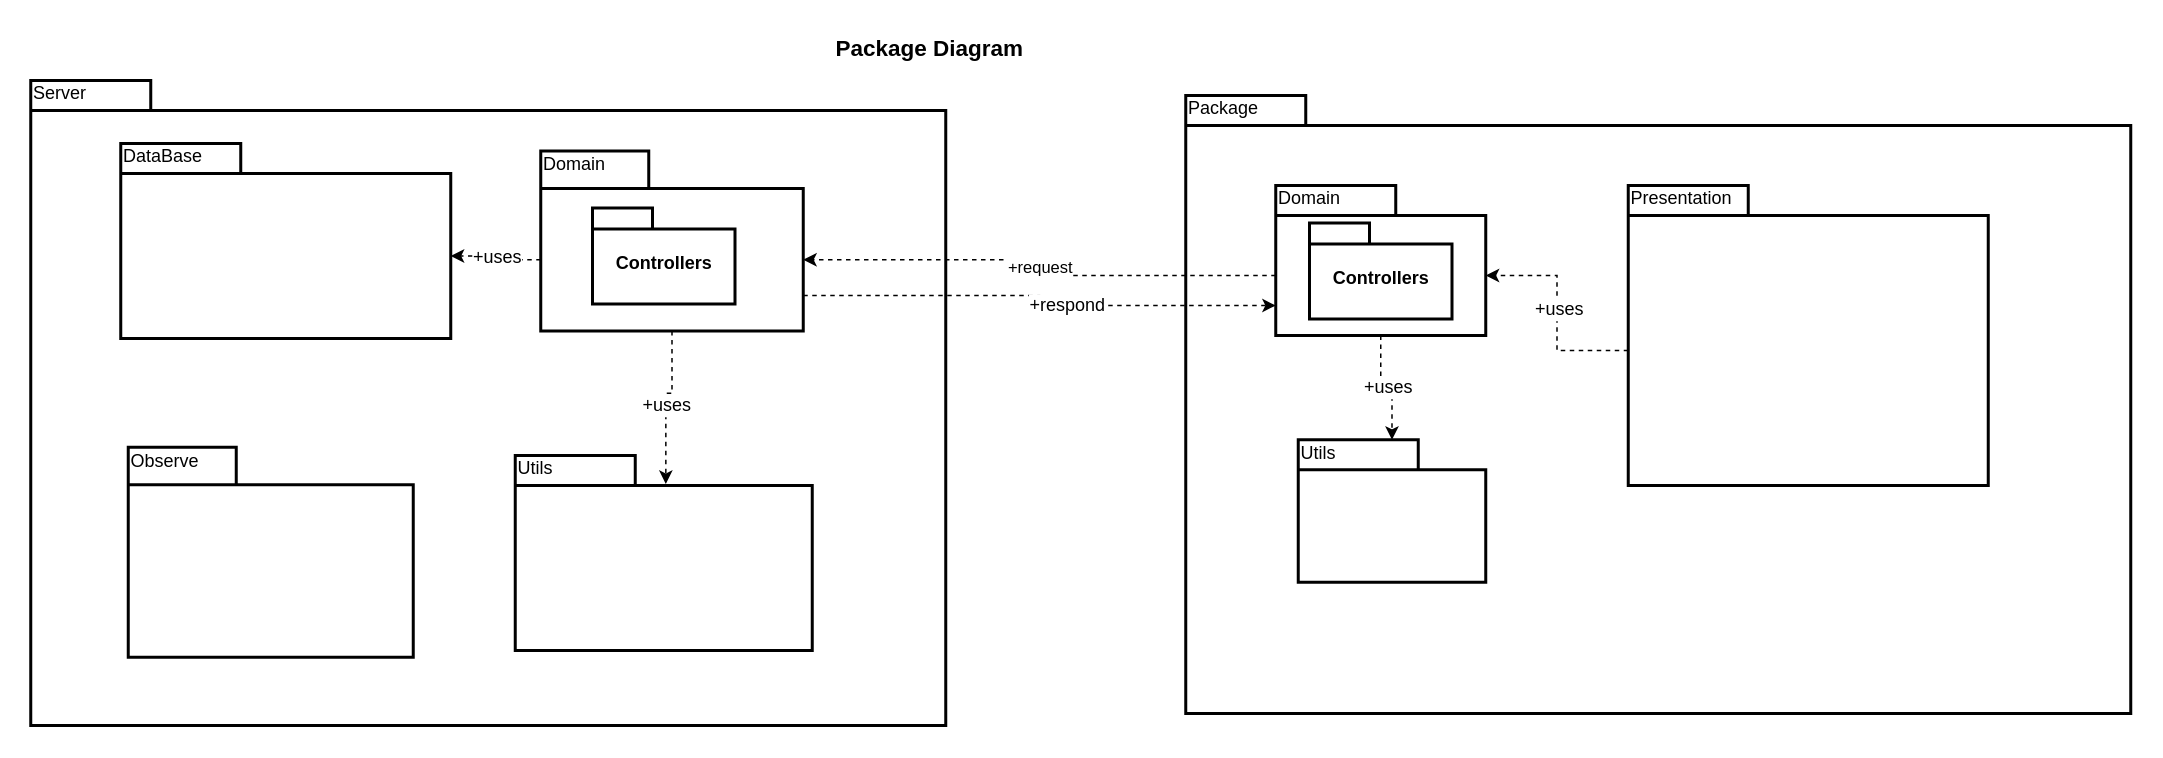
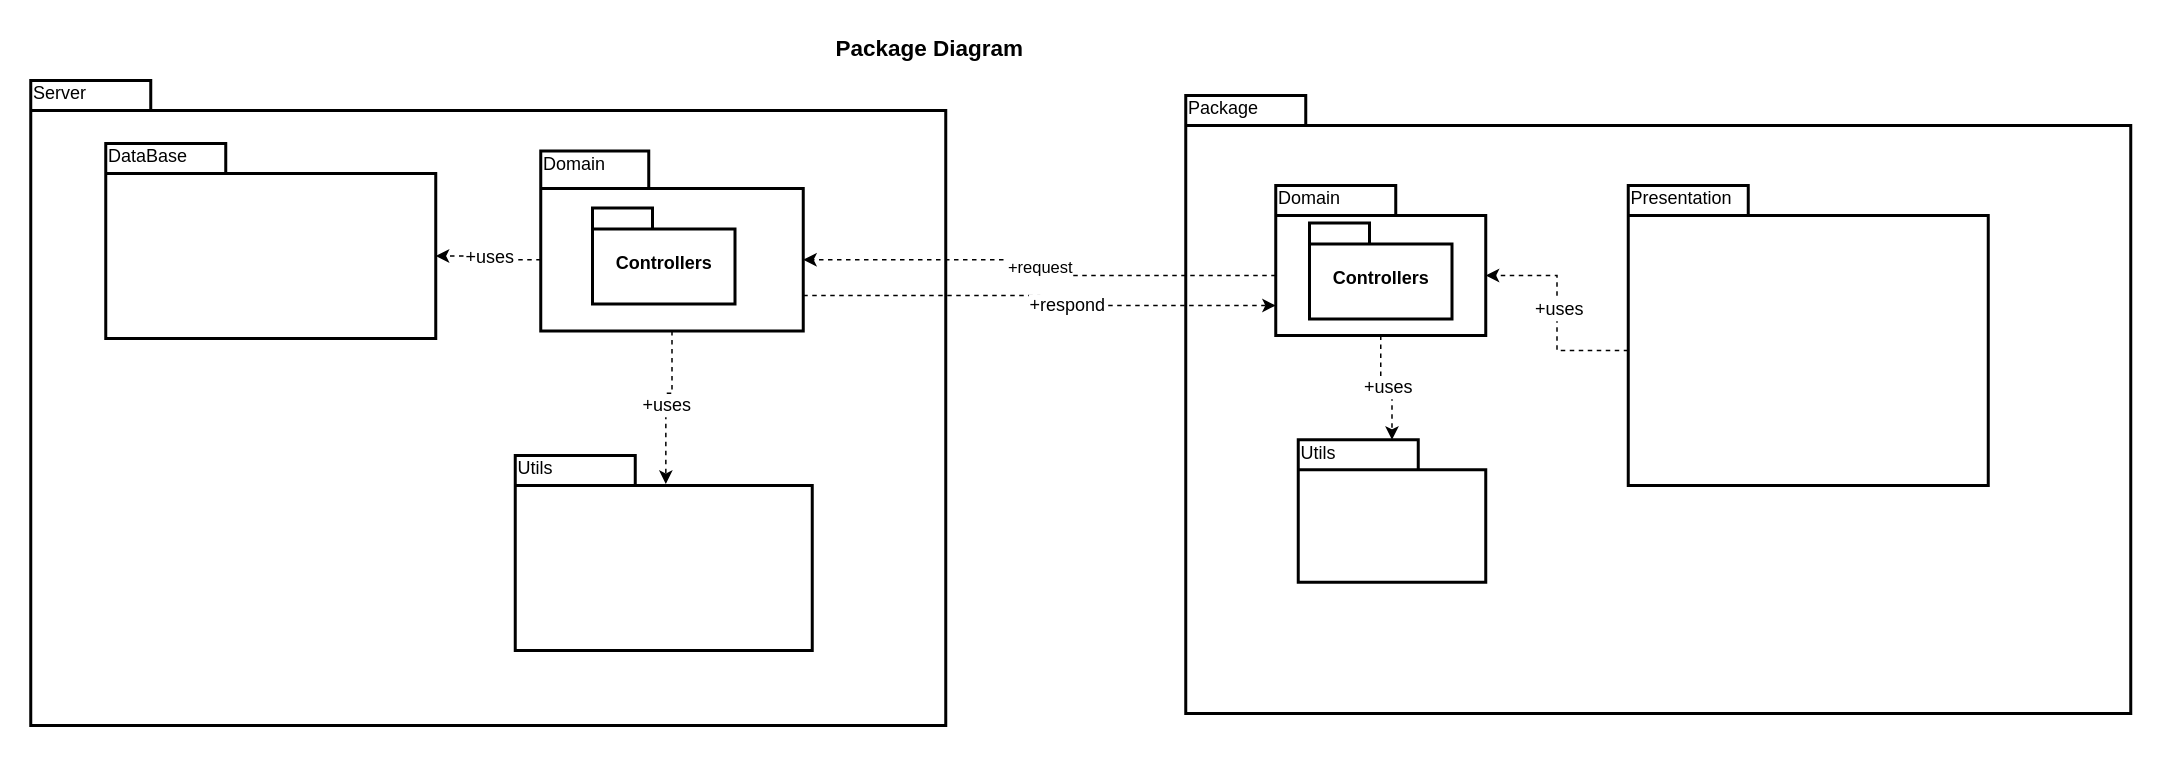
- <mxCell id="16" value="DataBase" style="shape=folder;tabWidth=80;tabHeight=20;tabPosition=left;strokeWidth=2;html=1;whiteSpace=wrap;align=left;verticalAlign=top;spacingTop=-5;" parent="1" vertex="1"><mxGeometry x="80" y="95" width="220" height="130" as="geometry" /></mxCell>
+ <mxCell id="16" value="DataBase" style="shape=folder;tabWidth=80;tabHeight=20;tabPosition=left;strokeWidth=2;html=1;whiteSpace=wrap;align=left;verticalAlign=top;spacingTop=-5;" parent="1" vertex="1"><mxGeometry x="70" y="95" width="220" height="130" as="geometry" /></mxCell>
- <mxCell id="21" value="Observe" style="shape=folder;tabWidth=72;tabHeight=25;tabPosition=left;strokeWidth=2;html=1;whiteSpace=wrap;align=left;verticalAlign=top;spacingTop=-5;" parent="1" vertex="1"><mxGeometry x="85" y="297.5" width="190" height="140" as="geometry" /></mxCell>
